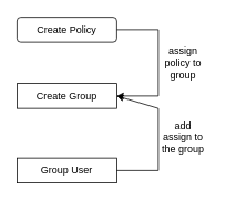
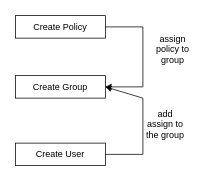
- <mxCell id="2" value="Create Policy" style="whiteSpace=wrap;html=1;rounded=1;" vertex="1" parent="1"><mxGeometry x="20" y="20" width="120" height="30" as="geometry" /></mxCell>
+ <mxCell id="2" value="Create Policy" style="rounded=0;whiteSpace=wrap;html=1;" vertex="1" parent="1"><mxGeometry x="20" y="20" width="120" height="30" as="geometry" /></mxCell>
- <mxCell id="5" value="assign policy to group" style="text;html=1;strokeColor=none;fillColor=none;align=center;verticalAlign=middle;whiteSpace=wrap;rounded=0;" vertex="1" parent="1"><mxGeometry x="190" y="50" width="60" height="50" as="geometry" /></mxCell>
+ <mxCell id="5" value="assign policy to group" style="text;html=1;strokeColor=none;fillColor=none;align=center;verticalAlign=middle;whiteSpace=wrap;rounded=0;" vertex="1" parent="1"><mxGeometry x="200" y="40" width="60" height="50" as="geometry" /></mxCell>
- <mxCell id="6" value="Group User" style="rounded=0;whiteSpace=wrap;html=1;" vertex="1" parent="1"><mxGeometry x="20" y="190" width="120" height="30" as="geometry" /></mxCell>
+ <mxCell id="6" value="Create User" style="rounded=0;whiteSpace=wrap;html=1;" vertex="1" parent="1"><mxGeometry x="20" y="190" width="120" height="30" as="geometry" /></mxCell>
